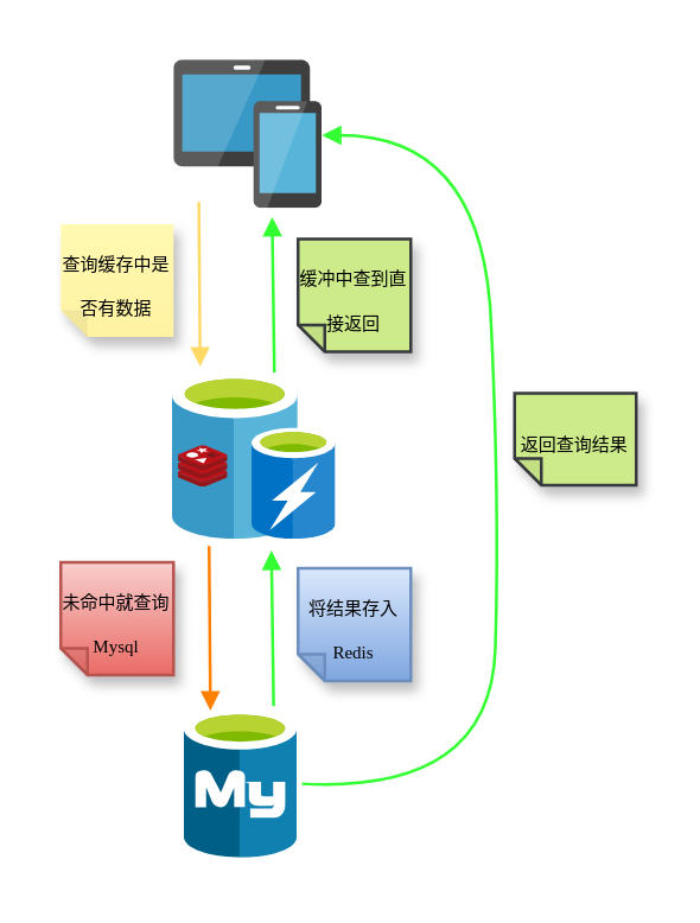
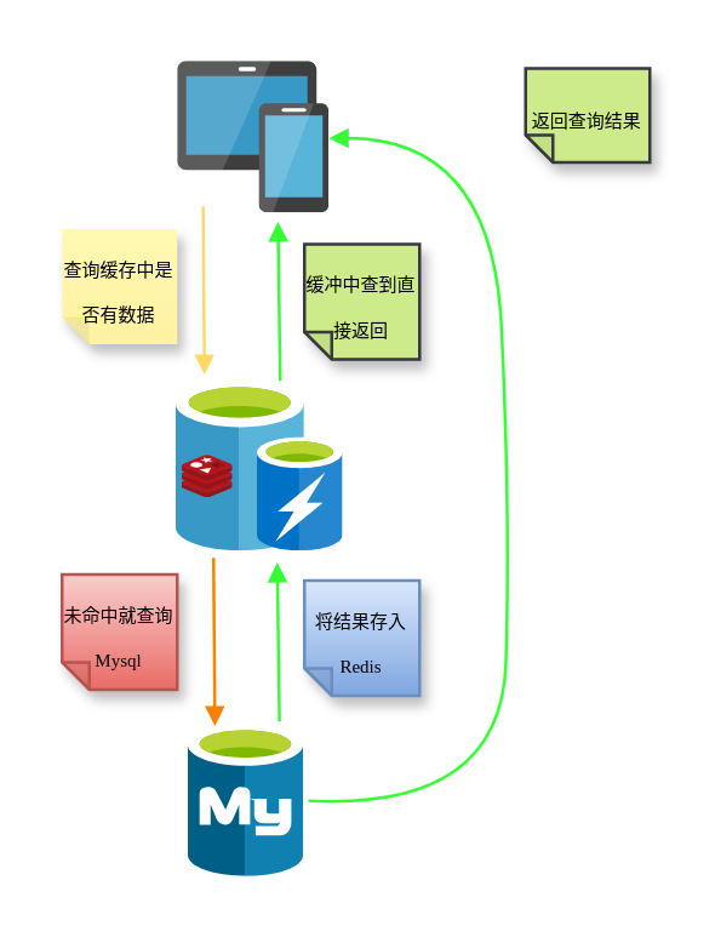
- <mxCell id="18" value="&lt;font face=&quot;Lucida Console&quot;&gt;&lt;span style=&quot;font-size: 6px; line-height: 0.5;&quot;&gt;返回查询结果&lt;/span&gt;&lt;/font&gt;" style="shape=note;whiteSpace=wrap;html=1;backgroundOutline=1;darkOpacity=0.05;fillColor=#cdeb8b;strokeColor=#36393d;fillStyle=solid;direction=west;gradientDirection=north;shadow=1;size=9;pointerEvents=1;hachureGap=4;" vertex="1" parent="1"><mxGeometry x="173" y="132" width="41" height="31" as="geometry" /></mxCell>
+ <mxCell id="18" value="&lt;font face=&quot;Lucida Console&quot;&gt;&lt;span style=&quot;font-size: 6px; line-height: 0.5;&quot;&gt;返回查询结果&lt;/span&gt;&lt;/font&gt;" style="shape=note;whiteSpace=wrap;html=1;backgroundOutline=1;darkOpacity=0.05;fillColor=#cdeb8b;strokeColor=#36393d;fillStyle=solid;direction=west;gradientDirection=north;shadow=1;size=9;pointerEvents=1;hachureGap=4;" vertex="1" parent="1"><mxGeometry x="173" y="22" width="41" height="31" as="geometry" /></mxCell>
